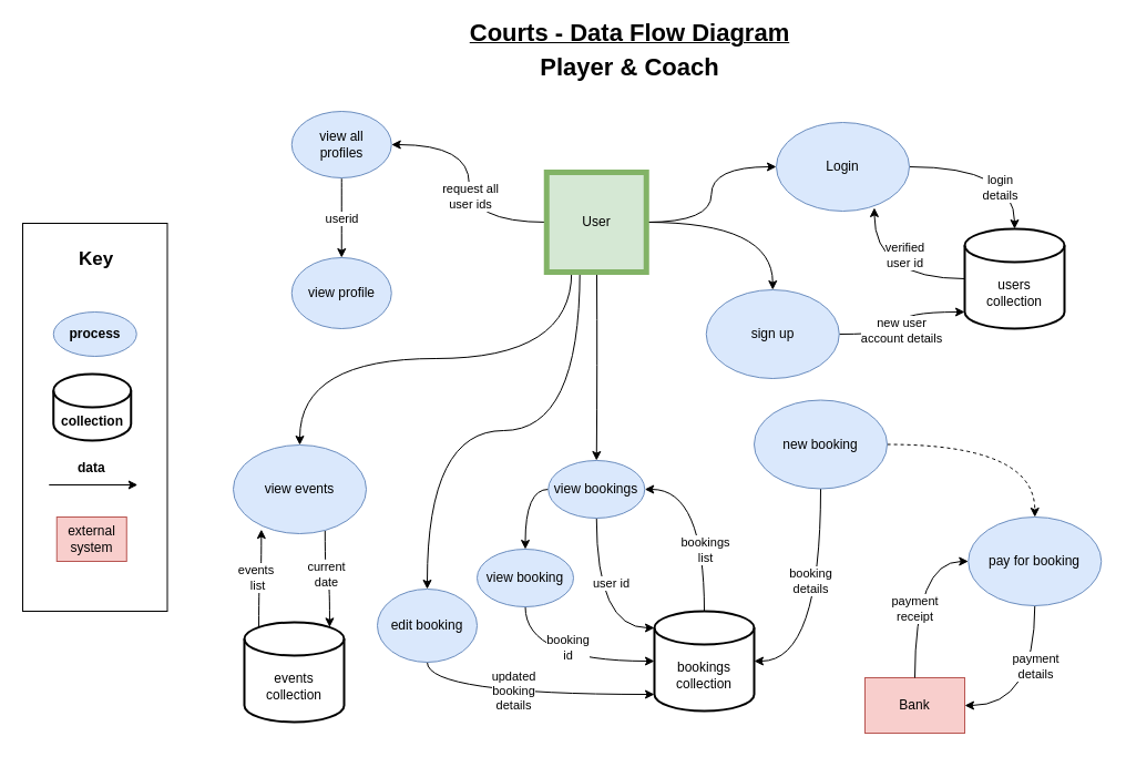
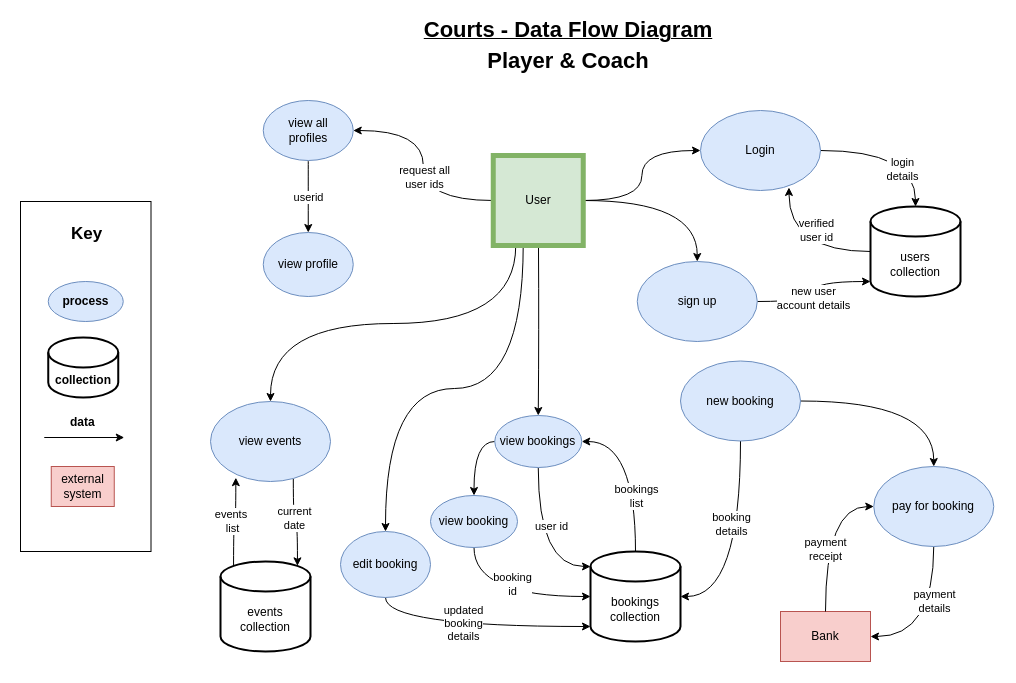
- <mxCell id="45" style="edgeStyle=orthogonalEdgeStyle;curved=1;orthogonalLoop=1;jettySize=auto;html=1;exitX=1;exitY=0.5;exitDx=0;exitDy=0;startArrow=none;startFill=0;endArrow=classic;endFill=1;dashed=1;" parent="1" source="46" target="18" edge="1"><mxGeometry relative="1" as="geometry" /></mxCell>
+ <mxCell id="45" style="edgeStyle=orthogonalEdgeStyle;curved=1;orthogonalLoop=1;jettySize=auto;html=1;exitX=1;exitY=0.5;exitDx=0;exitDy=0;startArrow=none;startFill=0;endArrow=classic;endFill=1;" parent="1" source="46" target="18" edge="1"><mxGeometry relative="1" as="geometry" /></mxCell>
